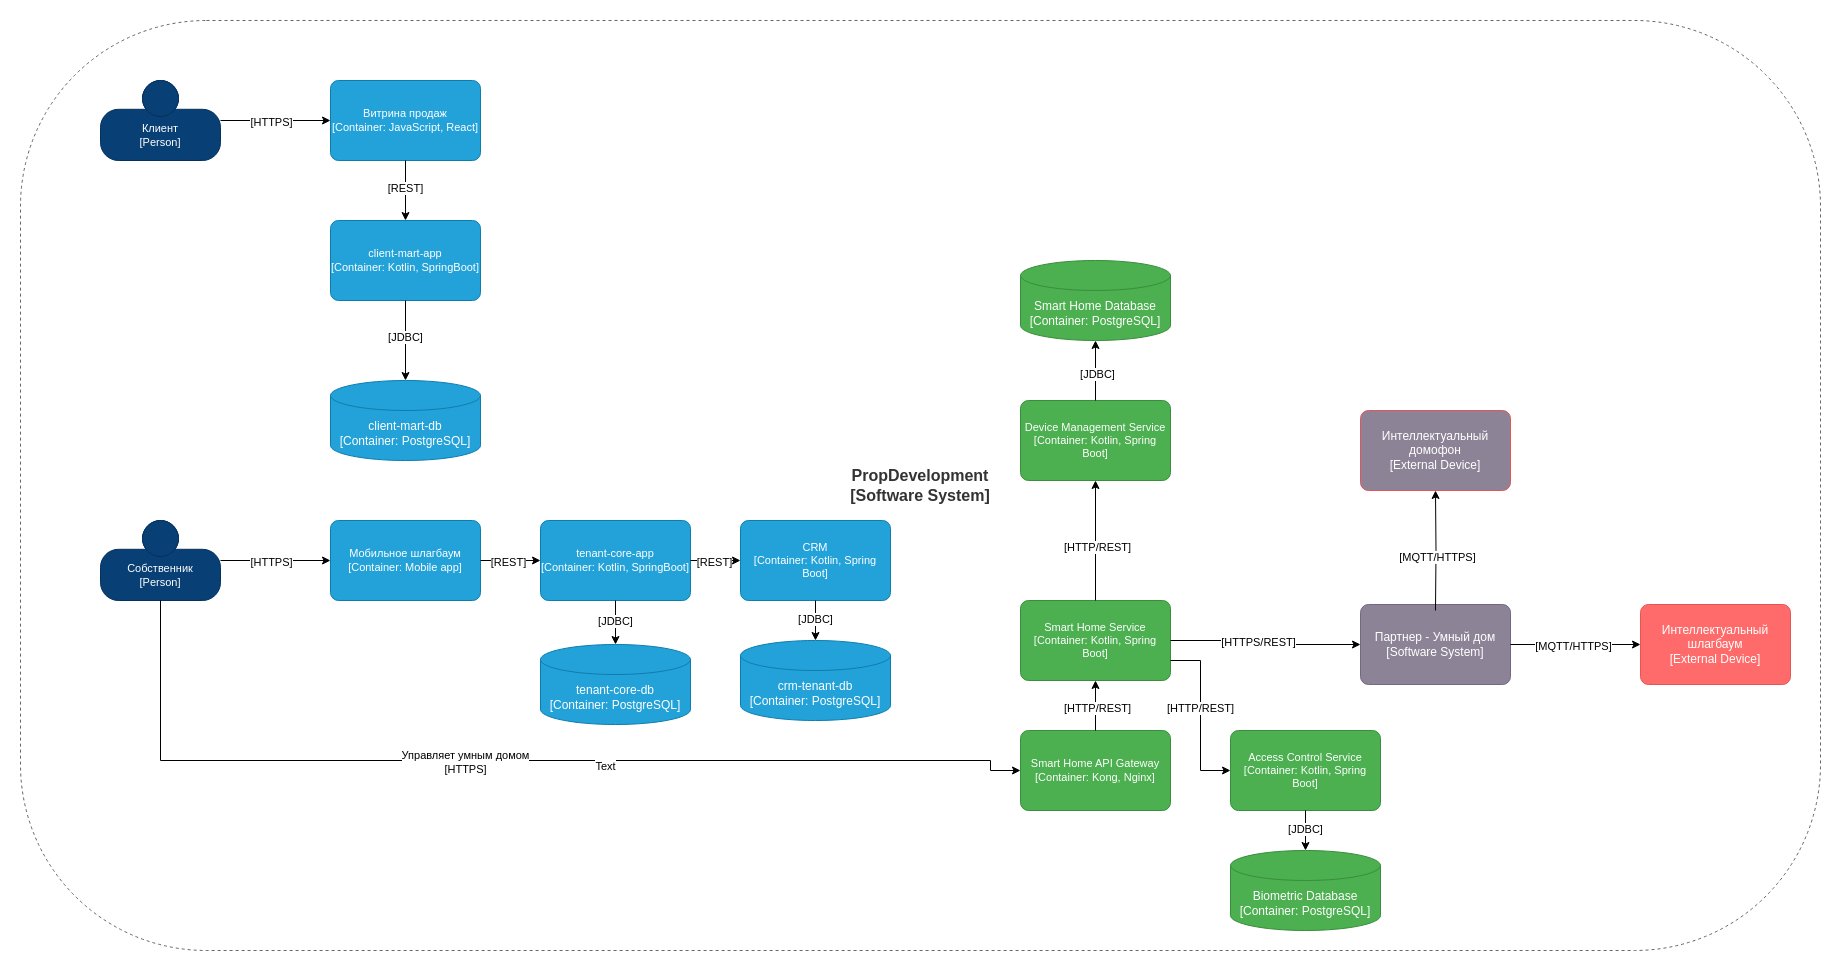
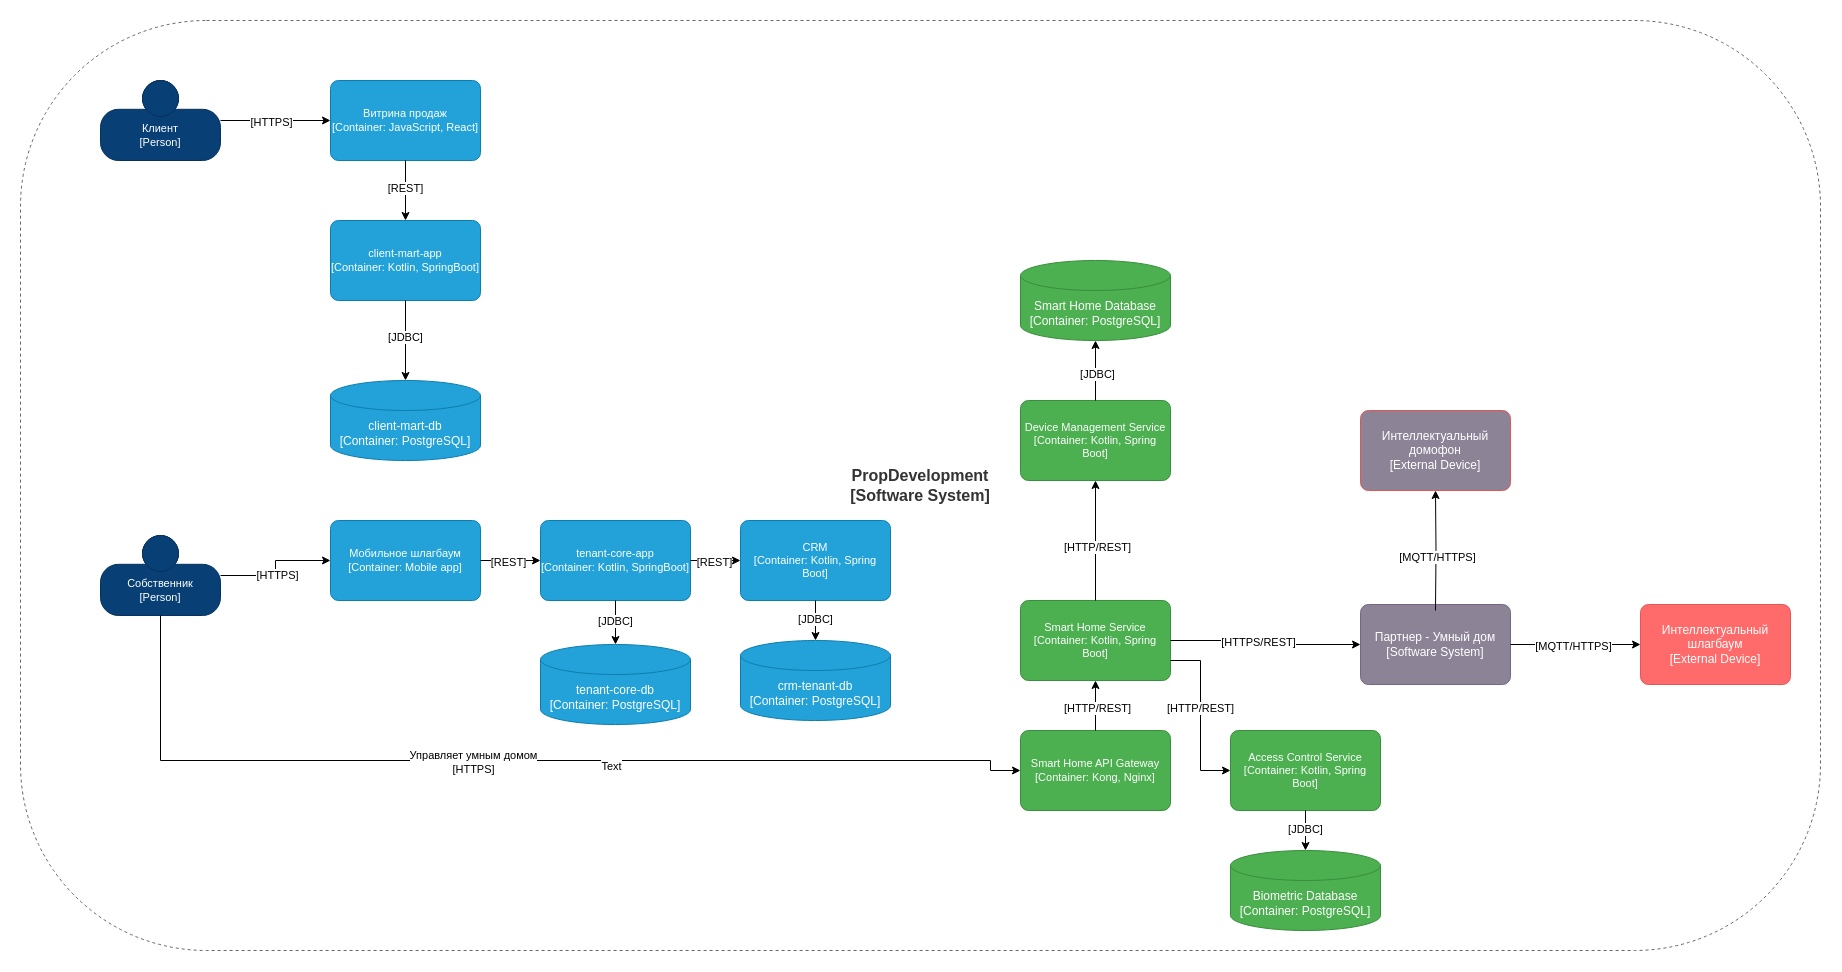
- <mxCell id="4" value="Собственник&#10;[Person]" style="html=1;fontSize=11;dashed=0;whiteSpace=wrap;fillColor=#083F75;strokeColor=#06315C;fontColor=#ffffff;shape=mxgraph.c4.person2;align=center;points=[[0.5,0,0],[1,0.5,0],[1,0.75,0],[0.75,1,0],[0.5,1,0],[0.25,1,0],[0,0.75,0],[0,0.5,0]];resizable=0;" vertex="1" parent="1"><mxGeometry x="100" y="520" width="120" height="80" as="geometry" /></mxCell>
+ <mxCell id="4" value="Собственник&#10;[Person]" style="html=1;fontSize=11;dashed=0;whiteSpace=wrap;fillColor=#083F75;strokeColor=#06315C;fontColor=#ffffff;shape=mxgraph.c4.person2;align=center;points=[[0.5,0,0],[1,0.5,0],[1,0.75,0],[0.75,1,0],[0.5,1,0],[0.25,1,0],[0,0.75,0],[0,0.5,0]];resizable=0;" vertex="1" parent="1"><mxGeometry x="100" y="535" width="120" height="80" as="geometry" /></mxCell>
